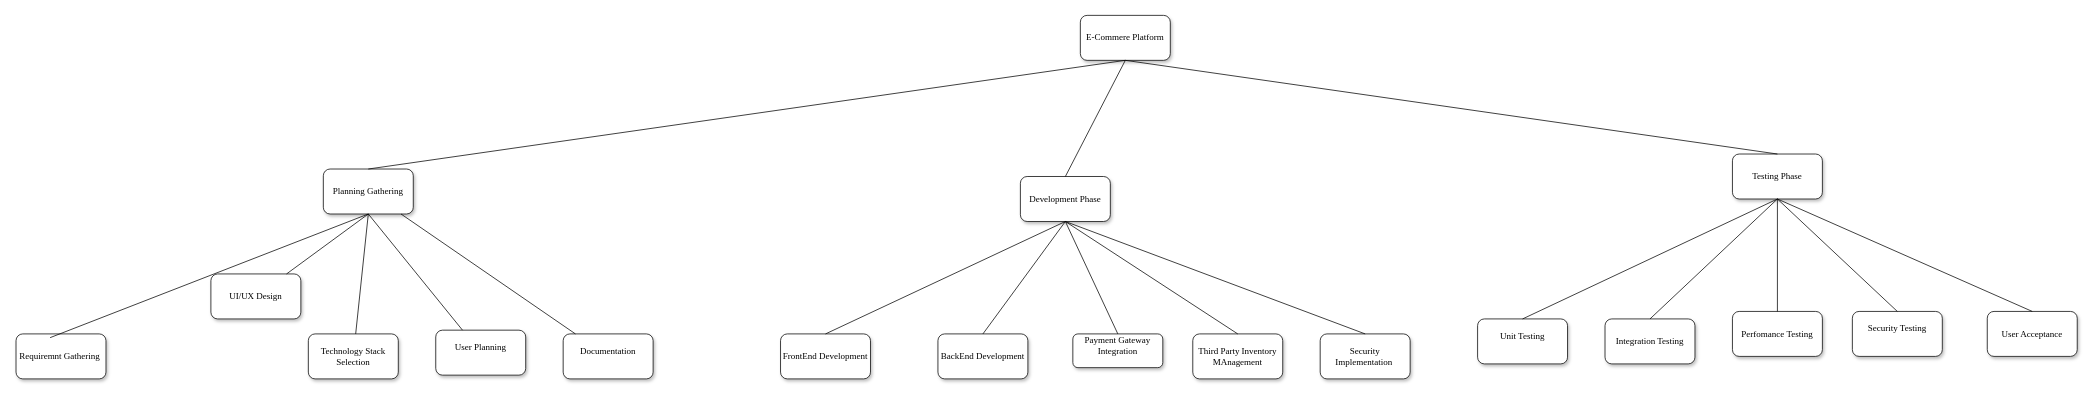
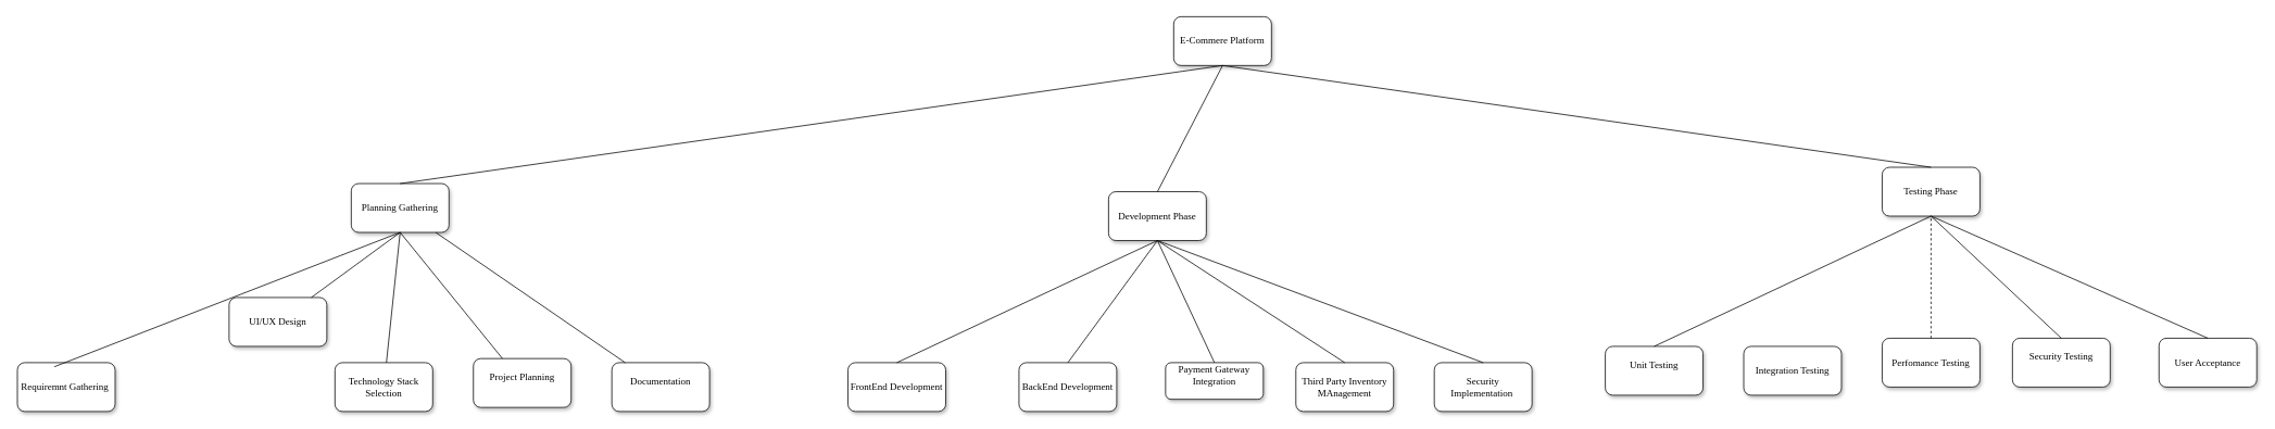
- <mxCell id="35" value="" style="endArrow=none;html=1;rounded=0;entryX=0.5;entryY=1;entryDx=0;entryDy=0;exitX=0.5;exitY=0;exitDx=0;exitDy=0;" edge="1" parent="1" source="30" target="27"><mxGeometry width="50" height="50" relative="1" as="geometry"><mxPoint x="1690" y="405" as="sourcePoint" /><mxPoint x="1740" y="355" as="targetPoint" /></mxGeometry></mxCell>
+ <mxCell id="35" value="" style="endArrow=none;html=1;rounded=0;entryX=0.5;entryY=1;entryDx=0;entryDy=0;exitX=0.5;exitY=0;exitDx=0;exitDy=0;dashed=1;" edge="1" parent="1" source="30" target="27"><mxGeometry width="50" height="50" relative="1" as="geometry"><mxPoint x="1690" y="405" as="sourcePoint" /><mxPoint x="1740" y="355" as="targetPoint" /></mxGeometry></mxCell>
- <mxCell id="34" value="" style="endArrow=none;html=1;rounded=0;entryX=0.5;entryY=1;entryDx=0;entryDy=0;exitX=0.5;exitY=0;exitDx=0;exitDy=0;" edge="1" parent="1" source="29" target="27"><mxGeometry width="50" height="50" relative="1" as="geometry"><mxPoint x="1690" y="405" as="sourcePoint" /><mxPoint x="1740" y="355" as="targetPoint" /></mxGeometry></mxCell>
- <mxCell id="8" value="User Planning&lt;div&gt;&lt;br&gt;&lt;/div&gt;" style="whiteSpace=wrap;html=1;rounded=1;shadow=1;labelBackgroundColor=none;strokeWidth=1;fontFamily=Verdana;fontSize=12;align=center;" vertex="1" parent="1"><mxGeometry x="580" y="440" width="120" height="60" as="geometry" /></mxCell>
+ <mxCell id="8" value="Project Planning&lt;div&gt;&lt;br&gt;&lt;/div&gt;" style="whiteSpace=wrap;html=1;rounded=1;shadow=1;labelBackgroundColor=none;strokeWidth=1;fontFamily=Verdana;fontSize=12;align=center;" vertex="1" parent="1"><mxGeometry x="580" y="440" width="120" height="60" as="geometry" /></mxCell>
